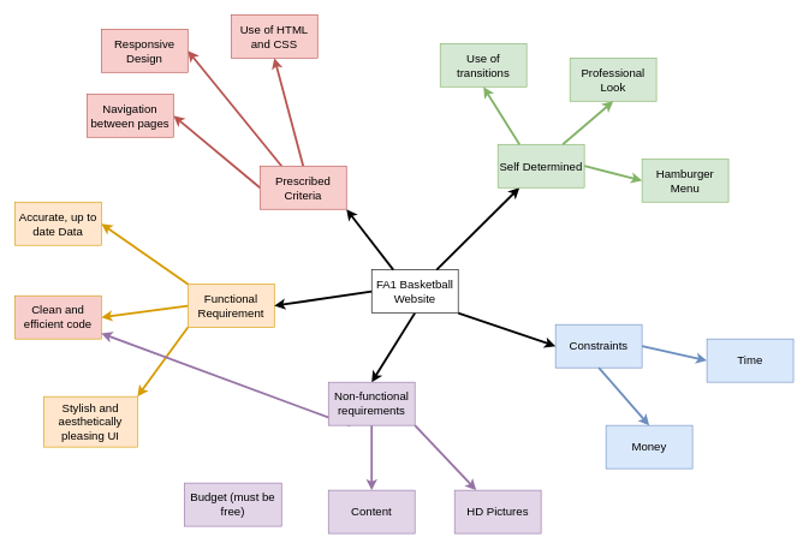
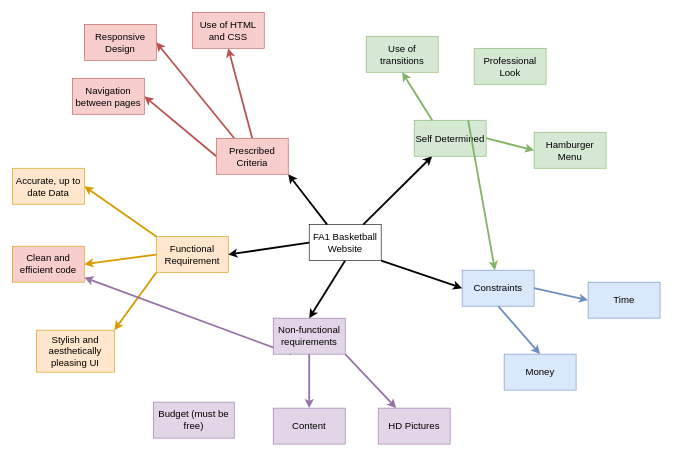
- <mxCell id="10" value="" style="endArrow=classic;html=1;rounded=0;fontSize=16;entryX=0.5;entryY=1;entryDx=0;entryDy=0;exitX=0.75;exitY=0;exitDx=0;exitDy=0;fillColor=#d5e8d4;strokeColor=#82b366;strokeWidth=3;" edge="1" parent="1" source="5" target="7"><mxGeometry width="50" height="50" relative="1" as="geometry"><mxPoint x="810" y="190" as="sourcePoint" /><mxPoint x="860" y="170" as="targetPoint" /></mxGeometry></mxCell>
+ <mxCell id="10" value="" style="endArrow=classic;html=1;rounded=0;fontSize=16;exitX=0.75;exitY=0;exitDx=0;exitDy=0;fillColor=#d5e8d4;strokeColor=#82b366;strokeWidth=3;" edge="1" parent="1" source="5" target="12"><mxGeometry width="50" height="50" relative="1" as="geometry"><mxPoint x="810" y="190" as="sourcePoint" /><mxPoint x="860" y="170" as="targetPoint" /></mxGeometry></mxCell>
